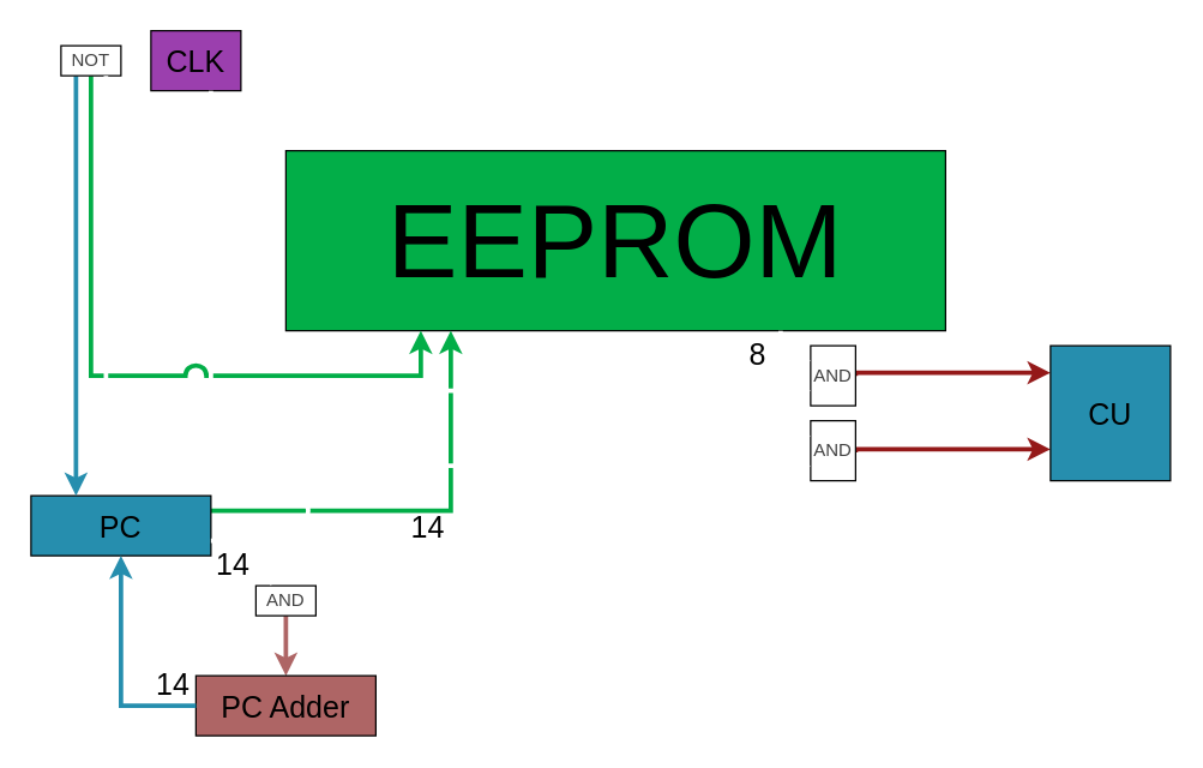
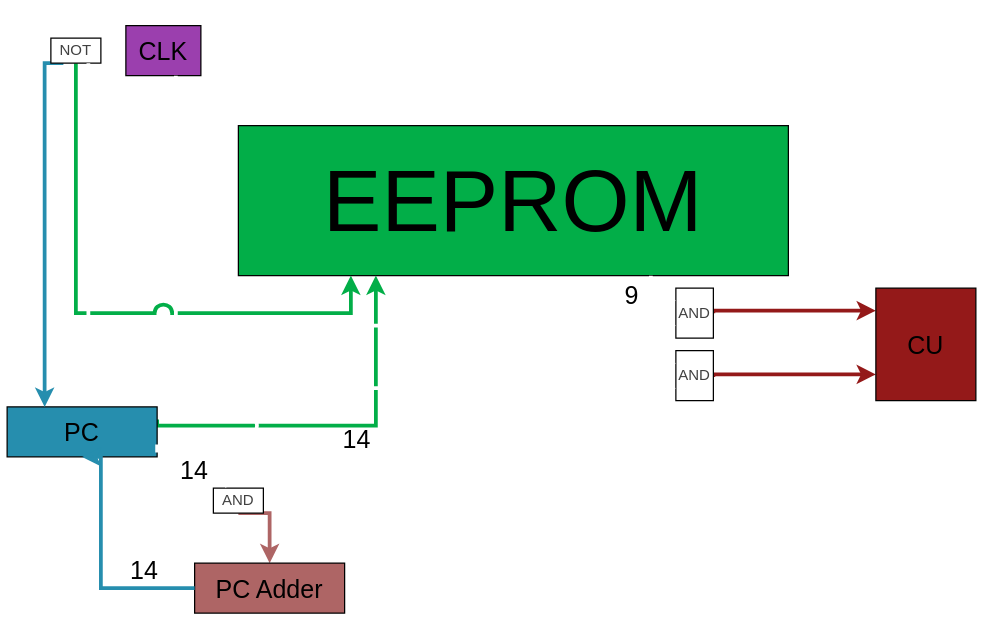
- <mxCell id="14" value="8" style="text;html=1;strokeColor=none;fillColor=none;align=center;verticalAlign=middle;whiteSpace=wrap;rounded=0;fontSize=20;" vertex="1" parent="1"><mxGeometry x="490" y="220" width="30" height="30" as="geometry" /></mxCell>
+ <mxCell id="14" value="9" style="text;html=1;strokeColor=none;fillColor=none;align=center;verticalAlign=middle;whiteSpace=wrap;rounded=0;fontSize=20;" vertex="1" parent="1"><mxGeometry x="490" y="220" width="30" height="30" as="geometry" /></mxCell>
- <mxCell id="10" value="CU" style="rounded=0;whiteSpace=wrap;html=1;strokeColor=default;fillColor=#268eae;fontSize=20;" vertex="1" parent="1"><mxGeometry x="700" y="230" width="80" height="90" as="geometry" /></mxCell>
+ <mxCell id="10" value="CU" style="rounded=0;whiteSpace=wrap;html=1;strokeColor=default;fillColor=#941919;fontSize=20;" vertex="1" parent="1"><mxGeometry x="700" y="230" width="80" height="90" as="geometry" /></mxCell>
- <mxCell id="8" value="PC" style="rounded=0;whiteSpace=wrap;html=1;strokeColor=default;fillColor=#268EAE;fontSize=20;" vertex="1" parent="1"><mxGeometry x="20" y="330" width="120" height="40" as="geometry" /></mxCell>
+ <mxCell id="8" value="PC" style="rounded=0;whiteSpace=wrap;html=1;strokeColor=default;fillColor=#268EAE;fontSize=20;" vertex="1" parent="1"><mxGeometry x="5" y="325" width="120" height="40" as="geometry" /></mxCell>
- <mxCell id="9" value="PC Adder" style="rounded=0;whiteSpace=wrap;html=1;strokeColor=default;fillColor=#AE6565;fontSize=20;" vertex="1" parent="1"><mxGeometry x="130" y="450" width="120" height="40" as="geometry" /></mxCell>
+ <mxCell id="9" value="PC Adder" style="rounded=0;whiteSpace=wrap;html=1;strokeColor=default;fillColor=#AE6565;fontSize=20;" vertex="1" parent="1"><mxGeometry x="155" y="450" width="120" height="40" as="geometry" /></mxCell>
